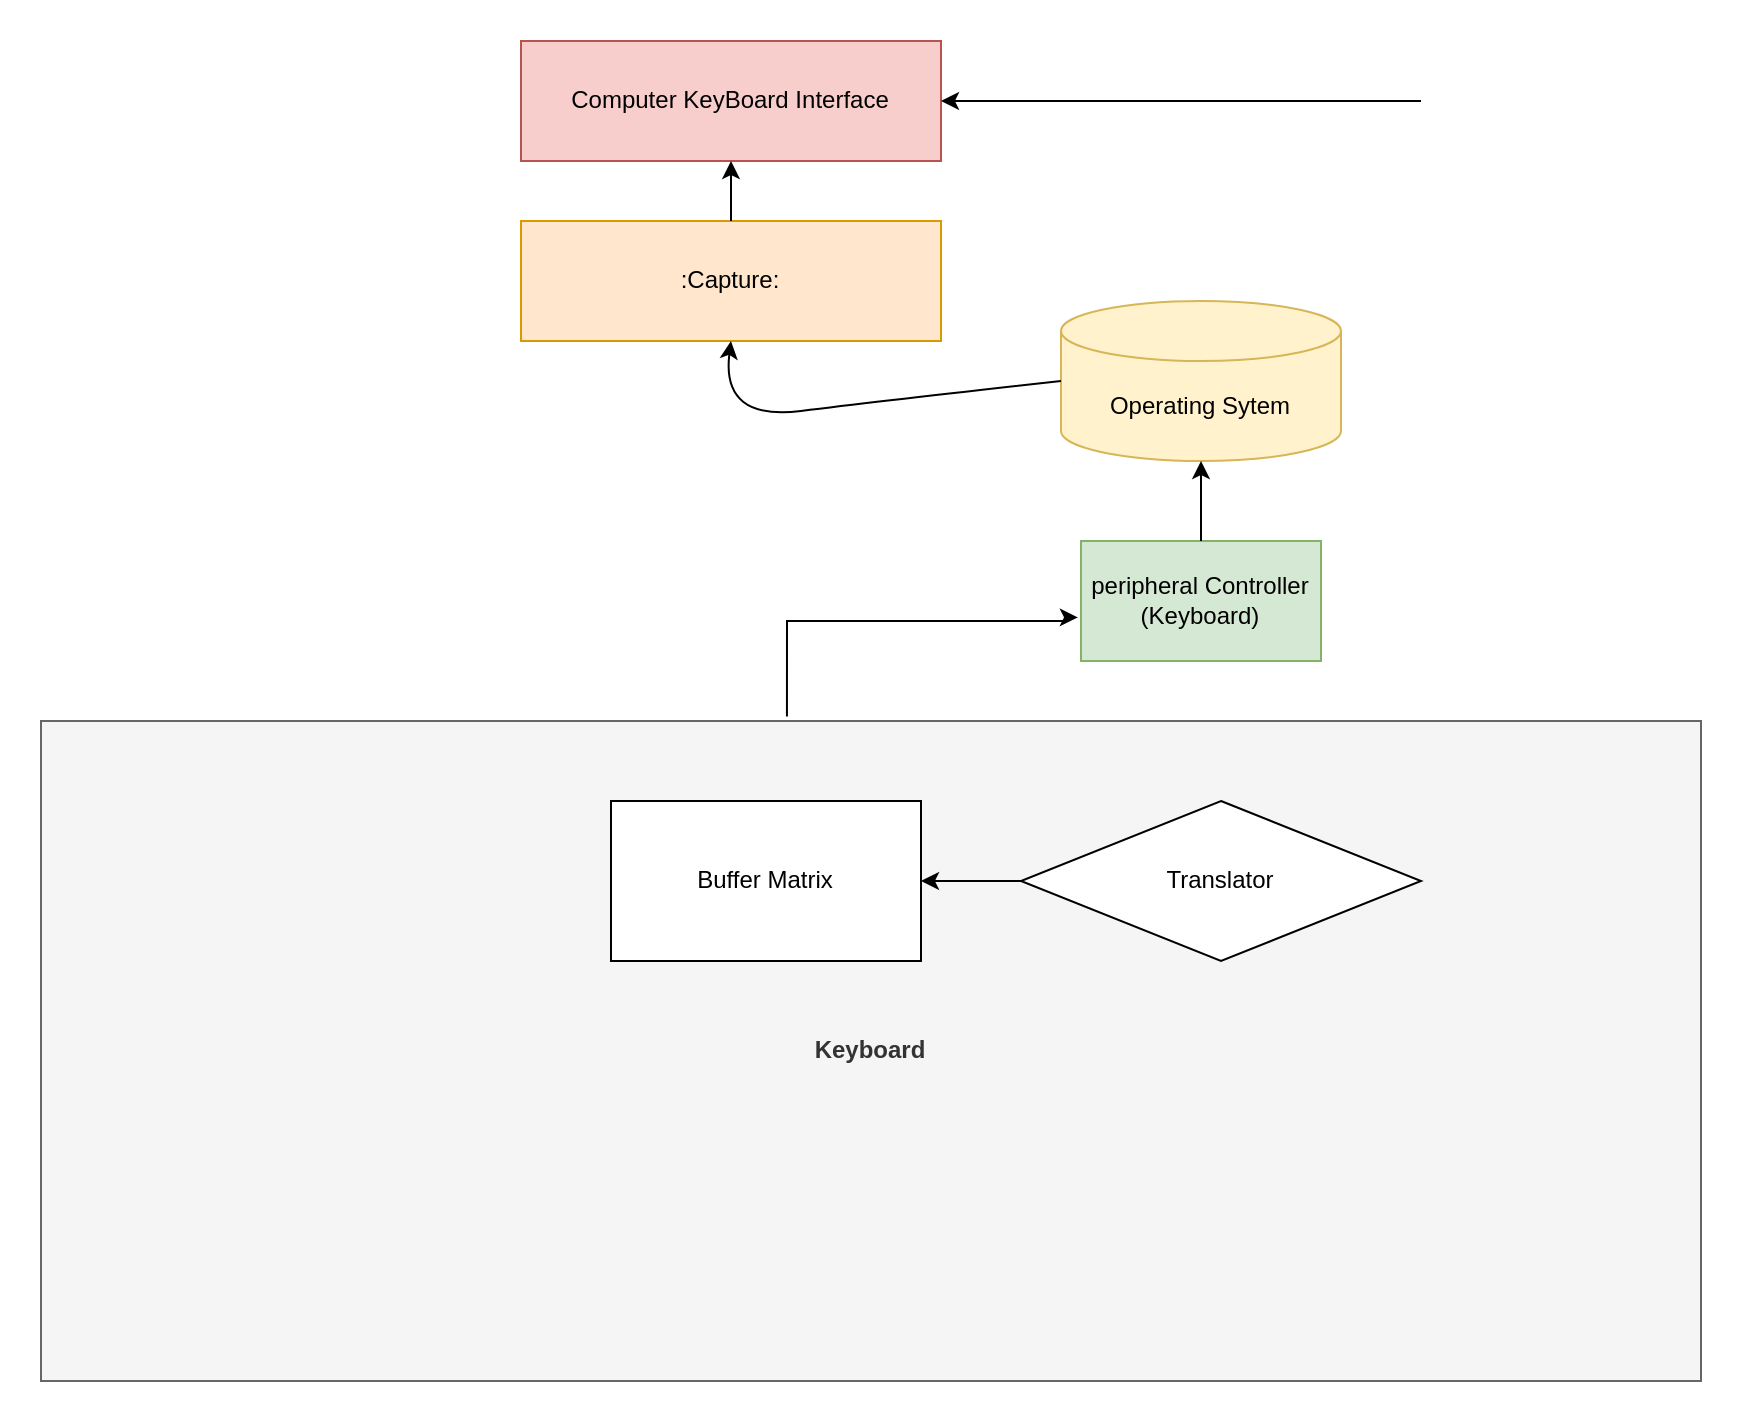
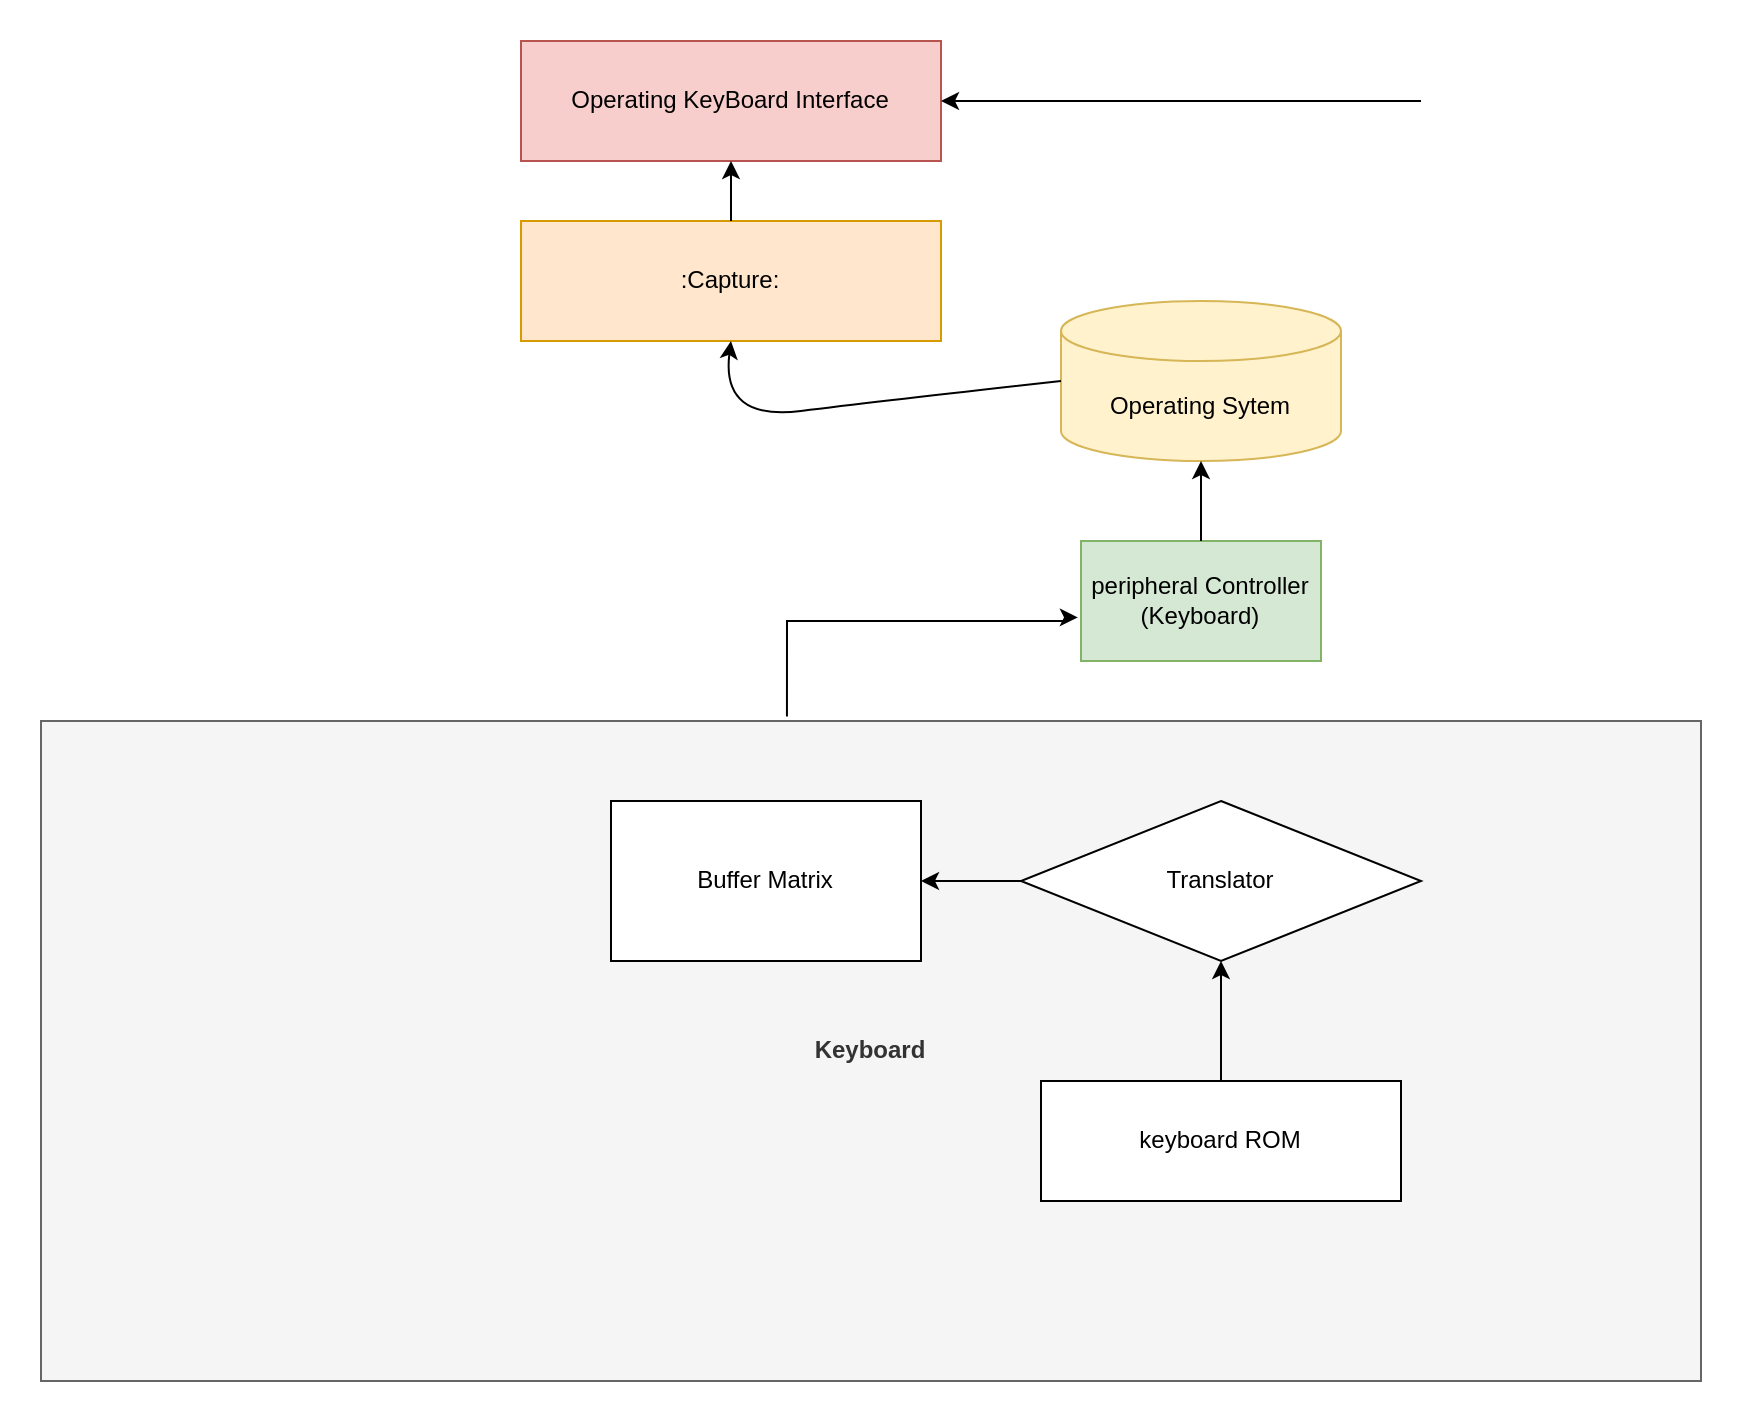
- <mxCell id="2" value="Computer KeyBoard Interface" style="rounded=0;whiteSpace=wrap;html=1;fillColor=#f8cecc;strokeColor=#b85450;" vertex="1" parent="1"><mxGeometry x="260" y="20" width="210" height="60" as="geometry" /></mxCell>
+ <mxCell id="2" value="Operating KeyBoard Interface" style="rounded=0;whiteSpace=wrap;html=1;fillColor=#f8cecc;strokeColor=#b85450;" vertex="1" parent="1"><mxGeometry x="260" y="20" width="210" height="60" as="geometry" /></mxCell>
+ <mxCell id="12" value="" style="endArrow=classic;html=1;rounded=0;entryX=0.5;entryY=1;entryDx=0;entryDy=0;exitX=0.5;exitY=0;exitDx=0;exitDy=0;" edge="1" parent="1" source="11" target="10"><mxGeometry width="50" height="50" relative="1" as="geometry"><mxPoint x="440" y="570" as="sourcePoint" /><mxPoint x="490" y="520" as="targetPoint" /></mxGeometry></mxCell>
+ <mxCell id="11" value="keyboard ROM&lt;br&gt;" style="rounded=0;whiteSpace=wrap;html=1;" vertex="1" parent="1"><mxGeometry x="520" y="540" width="180" height="60" as="geometry" /></mxCell>
